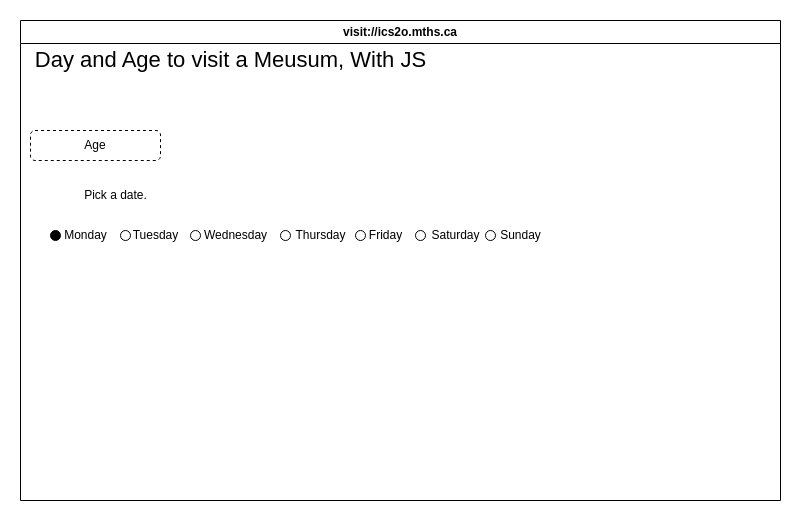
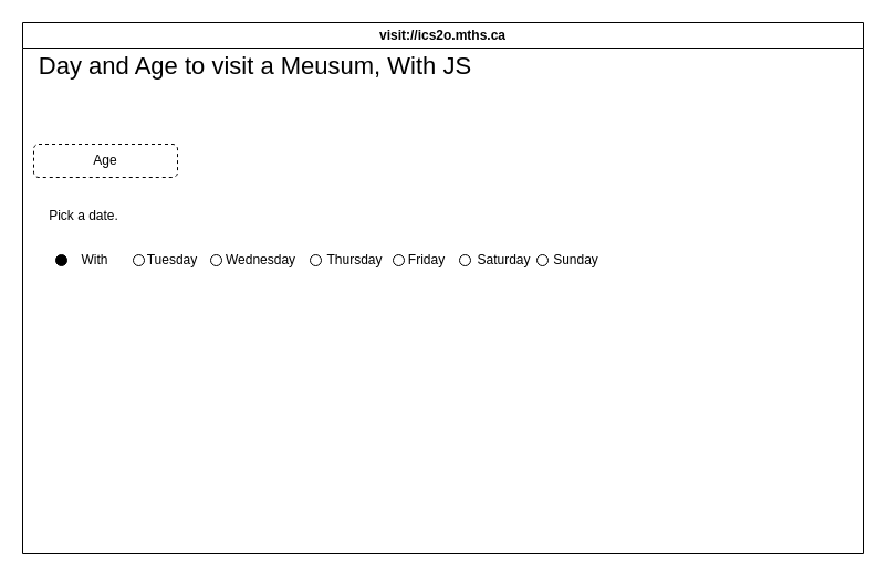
- <mxCell id="5" value="Pick a date." style="text;html=1;align=center;verticalAlign=middle;resizable=0;points=[];autosize=1;strokeColor=none;fillColor=none;fontSize=12;" vertex="1" parent="2"><mxGeometry x="50" y="160" width="90" height="30" as="geometry" /></mxCell>
+ <mxCell id="5" value="Pick a date." style="text;html=1;align=center;verticalAlign=middle;resizable=0;points=[];autosize=1;strokeColor=none;fillColor=none;fontSize=12;" vertex="1" parent="2"><mxGeometry x="10" y="160" width="90" height="30" as="geometry" /></mxCell>
- <mxCell id="7" value="Monday" style="text;html=1;align=center;verticalAlign=middle;resizable=0;points=[];autosize=1;strokeColor=none;fillColor=none;fontSize=12;" vertex="1" parent="2"><mxGeometry x="30" y="200" width="70" height="30" as="geometry" /></mxCell>
+ <mxCell id="7" value="With" style="text;html=1;align=center;verticalAlign=middle;resizable=0;points=[];autosize=1;strokeColor=none;fillColor=none;fontSize=12;" vertex="1" parent="2"><mxGeometry x="30" y="200" width="70" height="30" as="geometry" /></mxCell>
